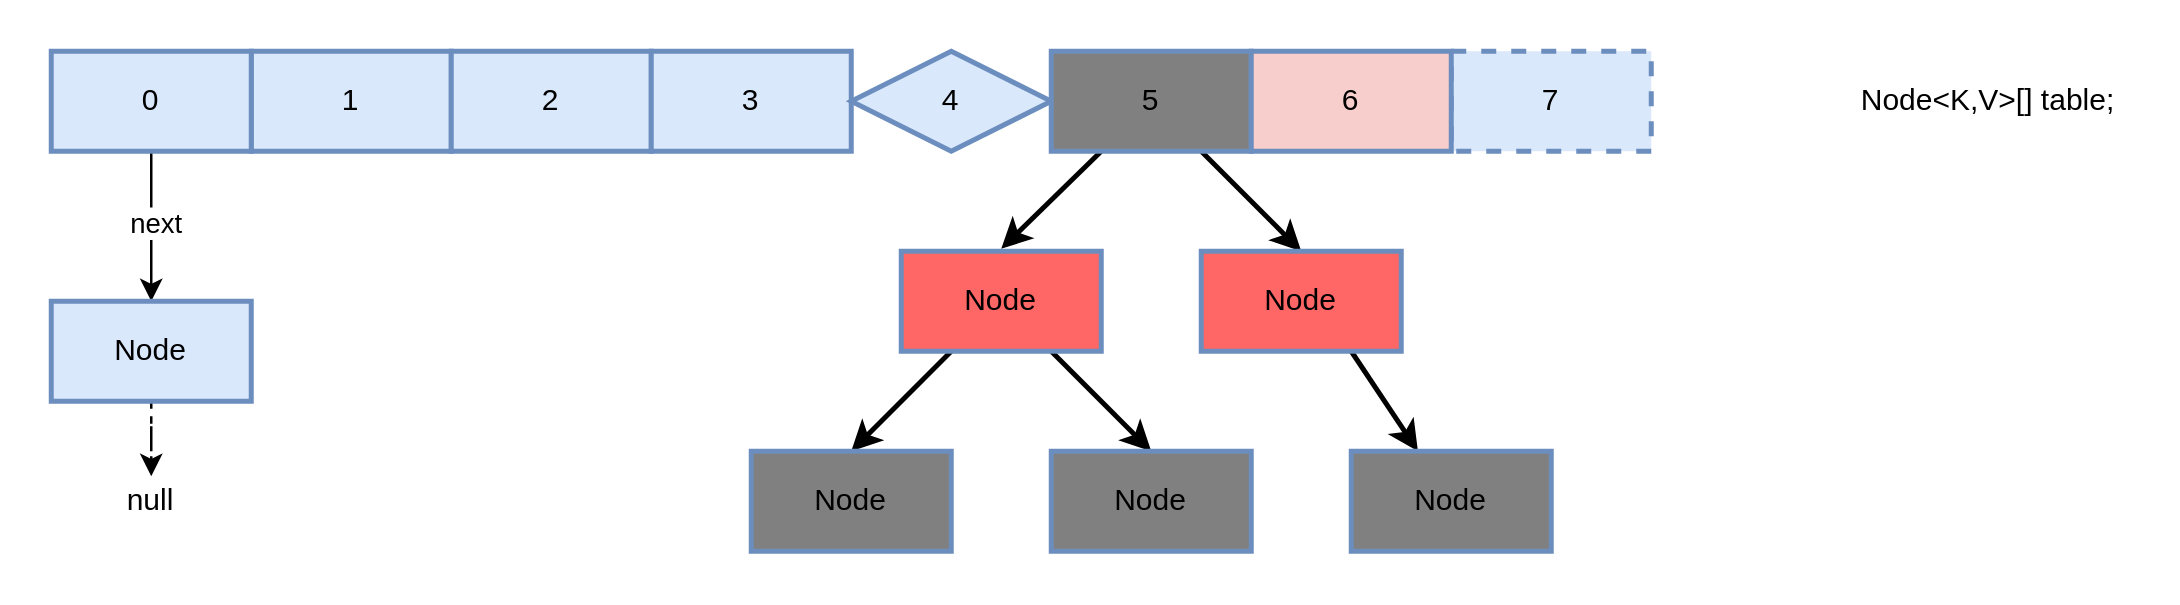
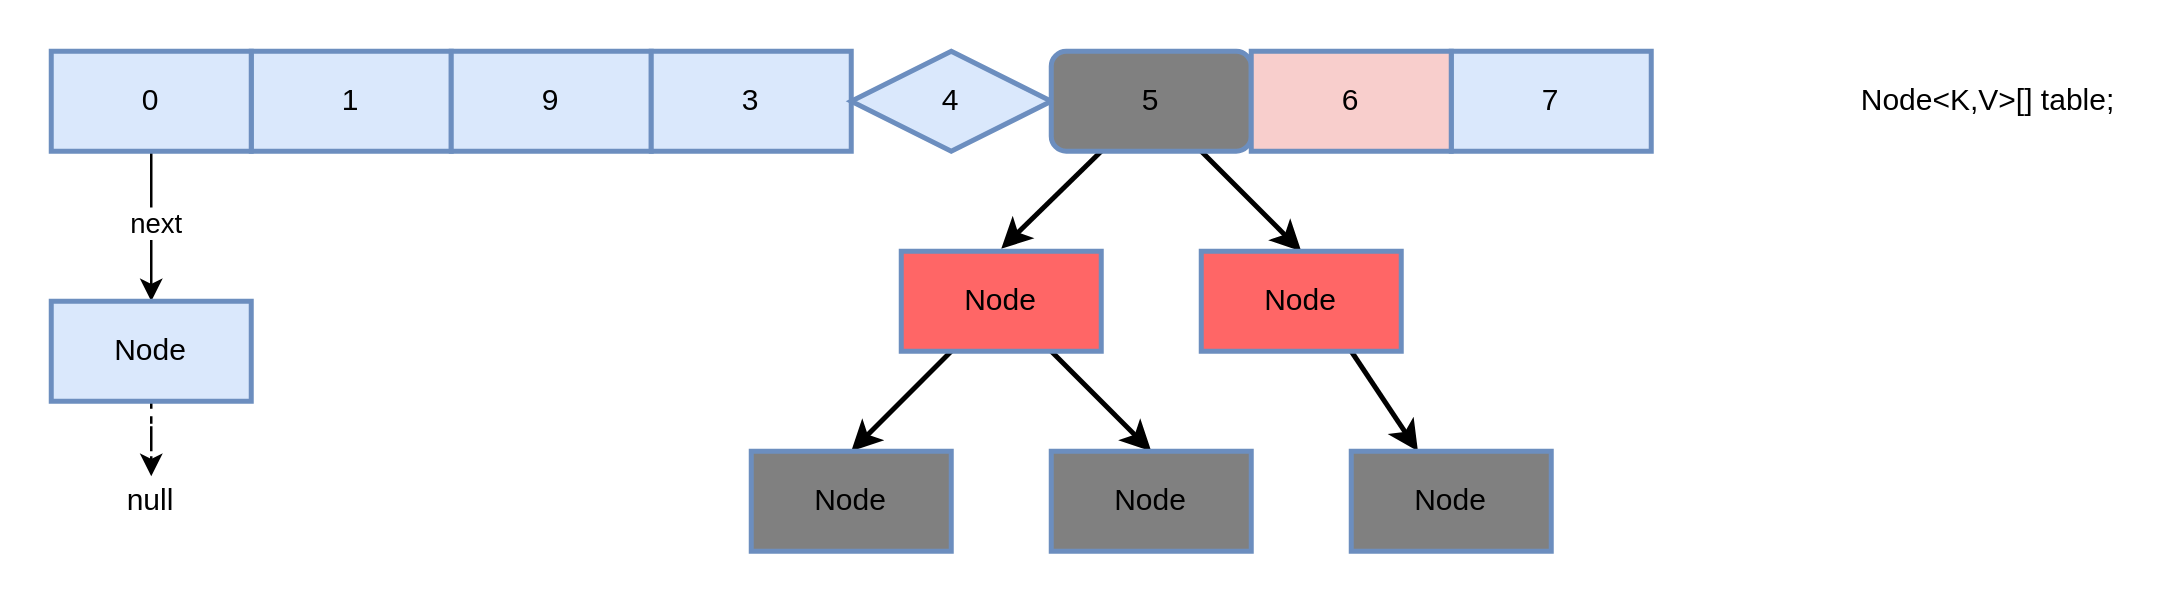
- <mxCell id="3" value="2" style="rounded=0;whiteSpace=wrap;html=1;strokeWidth=2;fillColor=#dae8fc;strokeColor=#6c8ebf;" vertex="1" parent="1"><mxGeometry x="180" y="20" width="80" height="40" as="geometry" /></mxCell>
+ <mxCell id="3" value="9" style="rounded=0;whiteSpace=wrap;html=1;strokeWidth=2;fillColor=#dae8fc;strokeColor=#6c8ebf;" vertex="1" parent="1"><mxGeometry x="180" y="20" width="80" height="40" as="geometry" /></mxCell>
- <mxCell id="9" value="5" style="rounded=0;whiteSpace=wrap;html=1;strokeWidth=2;strokeColor=#6c8ebf;fillColor=#808080;" vertex="1" parent="1"><mxGeometry x="420" y="20" width="80" height="40" as="geometry" /></mxCell>
+ <mxCell id="9" value="5" style="whiteSpace=wrap;html=1;strokeWidth=2;strokeColor=#6c8ebf;fillColor=#808080;rounded=1;" vertex="1" parent="1"><mxGeometry x="420" y="20" width="80" height="40" as="geometry" /></mxCell>
- <mxCell id="6" value="7" style="rounded=0;whiteSpace=wrap;html=1;strokeWidth=2;fillColor=#dae8fc;strokeColor=#6c8ebf;dashed=1;" vertex="1" parent="1"><mxGeometry x="580" y="20" width="80" height="40" as="geometry" /></mxCell>
+ <mxCell id="6" value="7" style="rounded=0;whiteSpace=wrap;html=1;strokeWidth=2;fillColor=#dae8fc;strokeColor=#6c8ebf;" vertex="1" parent="1"><mxGeometry x="580" y="20" width="80" height="40" as="geometry" /></mxCell>
